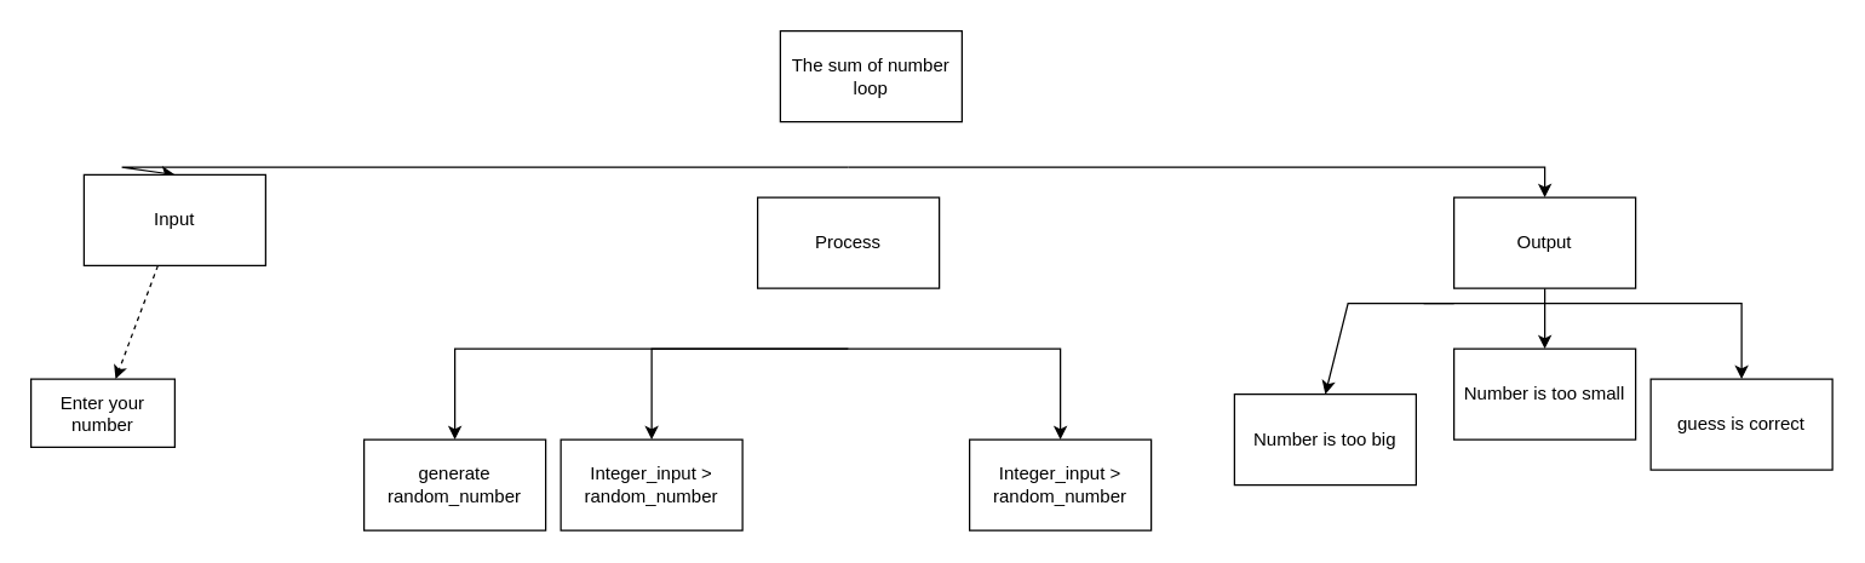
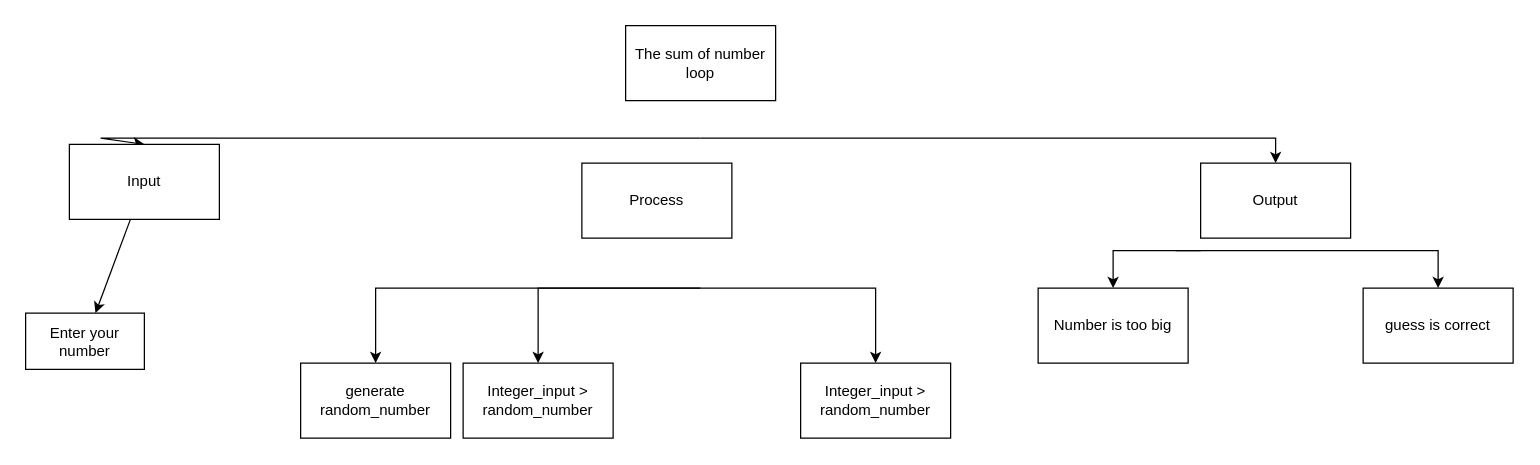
- <mxCell id="4" value="The sum of number loop" style="rounded=0;whiteSpace=wrap;html=1;" parent="1" vertex="1"><mxGeometry x="515" y="20" width="120" height="60" as="geometry" /></mxCell>
+ <mxCell id="4" value="The sum of number loop" style="rounded=0;whiteSpace=wrap;html=1;" parent="1" vertex="1"><mxGeometry x="500" y="20" width="120" height="60" as="geometry" /></mxCell>
- <mxCell id="10" value="Process" style="rounded=0;whiteSpace=wrap;html=1;" parent="1" vertex="1"><mxGeometry x="500" y="130" width="120" height="60" as="geometry" /></mxCell>
+ <mxCell id="10" value="Process" style="rounded=0;whiteSpace=wrap;html=1;" parent="1" vertex="1"><mxGeometry x="465" y="130" width="120" height="60" as="geometry" /></mxCell>
- <mxCell id="13" style="edgeStyle=none;html=1;entryX=0.5;entryY=0;entryDx=0;entryDy=0;" parent="1" source="14" target="21" edge="1"><mxGeometry relative="1" as="geometry" /></mxCell>
- <mxCell id="5" value="" style="edgeStyle=none;html=1;dashed=1;" parent="1" source="6" target="15" edge="1"><mxGeometry relative="1" as="geometry" /></mxCell>
+ <mxCell id="5" value="" style="edgeStyle=none;html=1;" parent="1" source="6" target="15" edge="1"><mxGeometry relative="1" as="geometry" /></mxCell>
- <mxCell id="21" value="Number is too small" style="rounded=0;whiteSpace=wrap;html=1;" parent="1" vertex="1"><mxGeometry x="960" y="230" width="120" height="60" as="geometry" /></mxCell>
- <mxCell id="16" value="guess is correct" style="rounded=0;whiteSpace=wrap;html=1;" parent="1" vertex="1"><mxGeometry x="1090" y="250" width="120" height="60" as="geometry" /></mxCell>
+ <mxCell id="16" value="guess is correct" style="rounded=0;whiteSpace=wrap;html=1;" parent="1" vertex="1"><mxGeometry x="1090" y="230" width="120" height="60" as="geometry" /></mxCell>
- <mxCell id="19" value="Number is too big" style="rounded=0;whiteSpace=wrap;html=1;" parent="1" vertex="1"><mxGeometry x="815" y="260" width="120" height="60" as="geometry" /></mxCell>
+ <mxCell id="19" value="Number is too big" style="rounded=0;whiteSpace=wrap;html=1;" parent="1" vertex="1"><mxGeometry x="830" y="230" width="120" height="60" as="geometry" /></mxCell>
